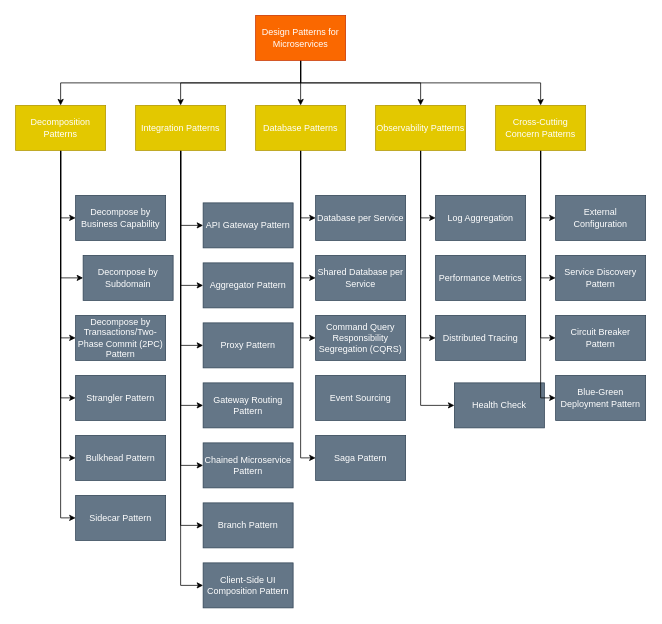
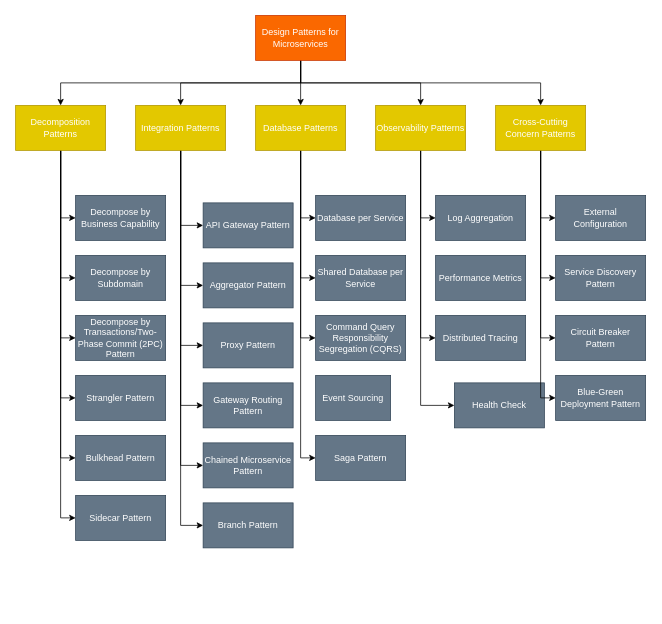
- <mxCell id="16" value="Decompose by Subdomain" style="whiteSpace=wrap;html=1;fontColor=#ffffff;strokeColor=#314354;fillColor=#647687;" parent="1" vertex="1"><mxGeometry x="110" y="340" width="120" height="60" as="geometry" /></mxCell>
+ <mxCell id="16" value="Decompose by Subdomain" style="whiteSpace=wrap;html=1;fontColor=#ffffff;strokeColor=#314354;fillColor=#647687;" parent="1" vertex="1"><mxGeometry x="100" y="340" width="120" height="60" as="geometry" /></mxCell>
- <mxCell id="44" value="Event Sourcing" style="whiteSpace=wrap;html=1;fontColor=#ffffff;strokeColor=#314354;fillColor=#647687;" parent="1" vertex="1"><mxGeometry x="420" y="500" width="120" height="60" as="geometry" /></mxCell>
+ <mxCell id="44" value="Event Sourcing" style="whiteSpace=wrap;html=1;fontColor=#ffffff;strokeColor=#314354;fillColor=#647687;" parent="1" vertex="1"><mxGeometry x="420" y="500" width="100" height="60" as="geometry" /></mxCell>
- <mxCell id="27" style="edgeStyle=orthogonalEdgeStyle;rounded=0;orthogonalLoop=1;jettySize=auto;html=1;exitX=0.5;exitY=1;exitDx=0;exitDy=0;entryX=0;entryY=0.5;entryDx=0;entryDy=0;" parent="1" source="28" target="62" edge="1"><mxGeometry relative="1" as="geometry" /></mxCell>
- <mxCell id="62" value="Client-Side UI Composition Pattern" style="whiteSpace=wrap;html=1;fontColor=#ffffff;strokeColor=#314354;fillColor=#647687;" parent="1" vertex="1"><mxGeometry x="270" y="750" width="120" height="60" as="geometry" /></mxCell>
